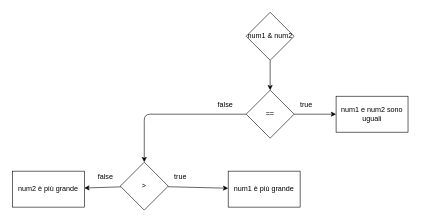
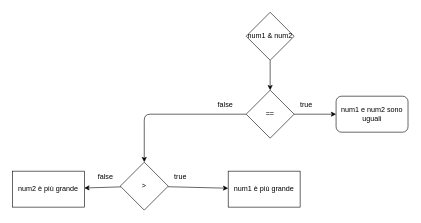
- <mxCell id="6" value="num1 e num2 sono uguali" style="whiteSpace=wrap;html=1;" vertex="1" parent="1"><mxGeometry x="560" y="160" width="120" height="60" as="geometry" /></mxCell>
+ <mxCell id="6" value="num1 e num2 sono uguali" style="whiteSpace=wrap;html=1;rounded=1;" vertex="1" parent="1"><mxGeometry x="560" y="160" width="120" height="60" as="geometry" /></mxCell>
